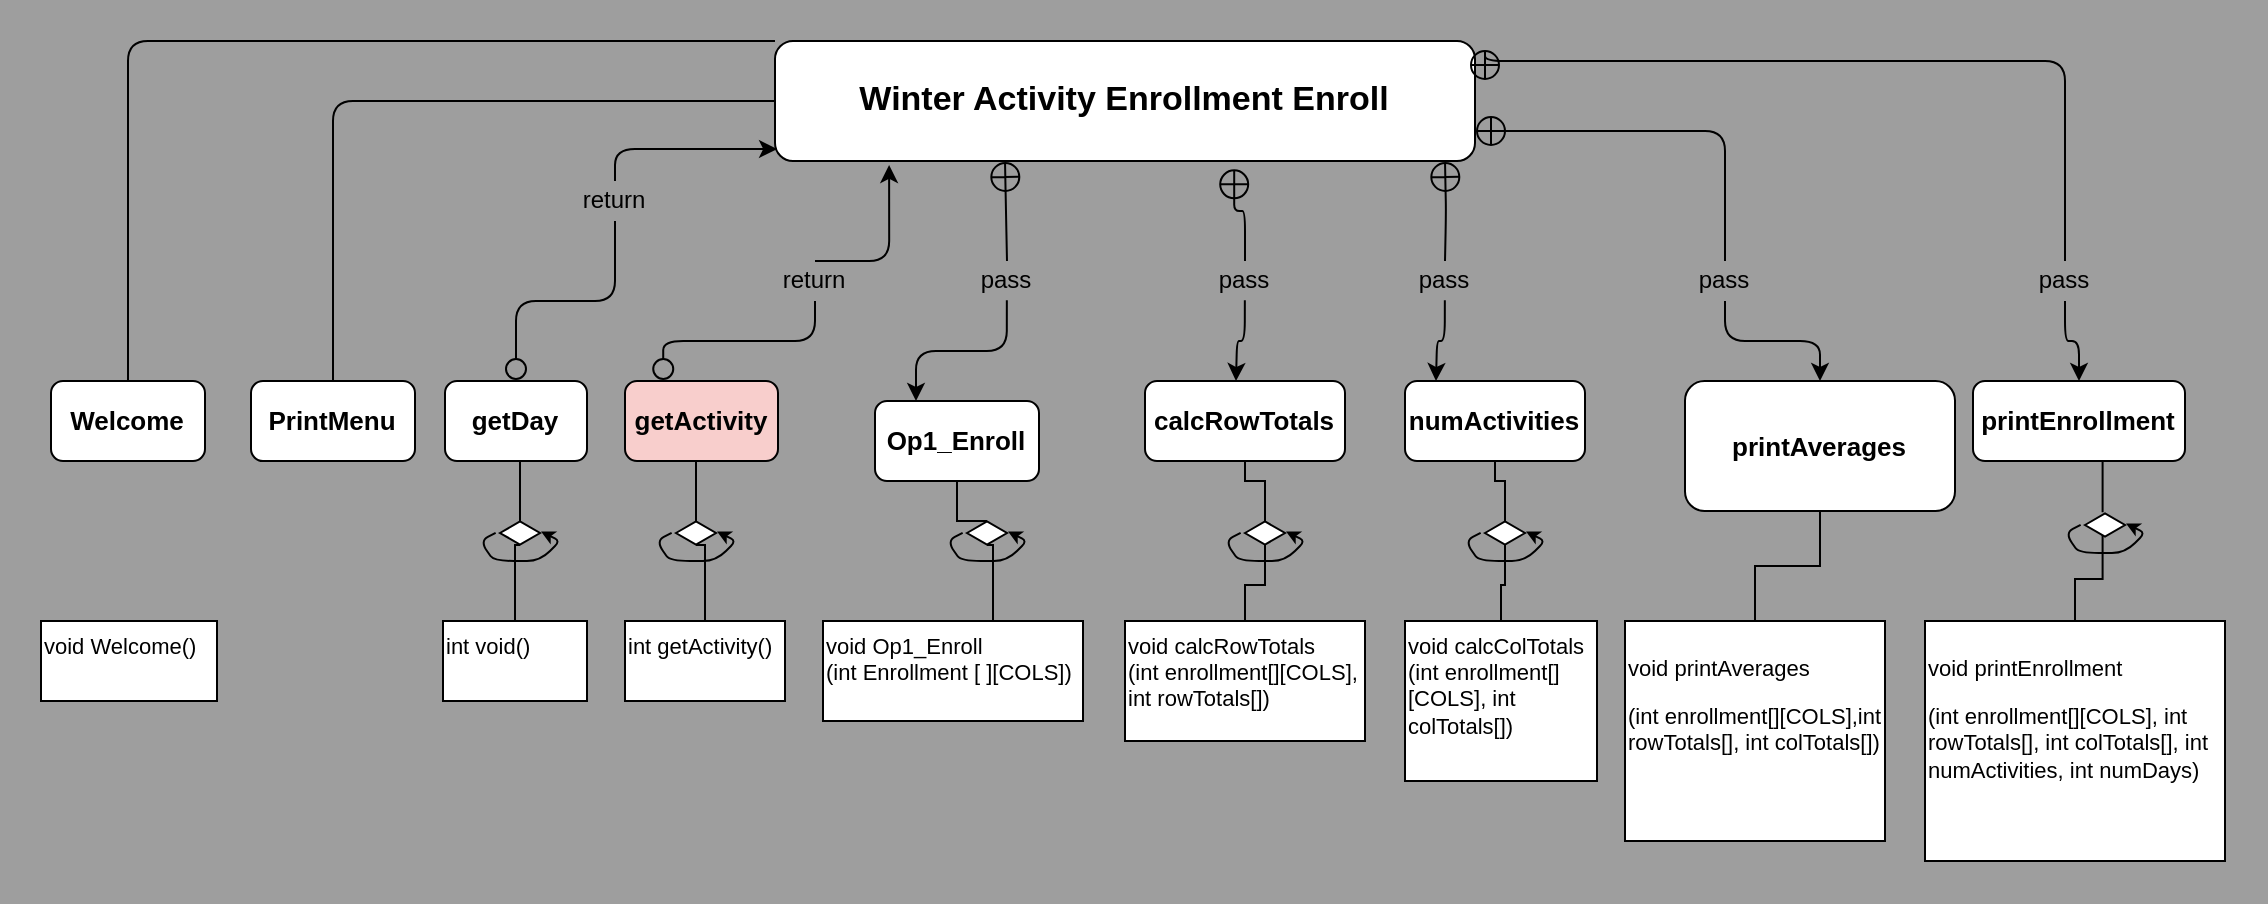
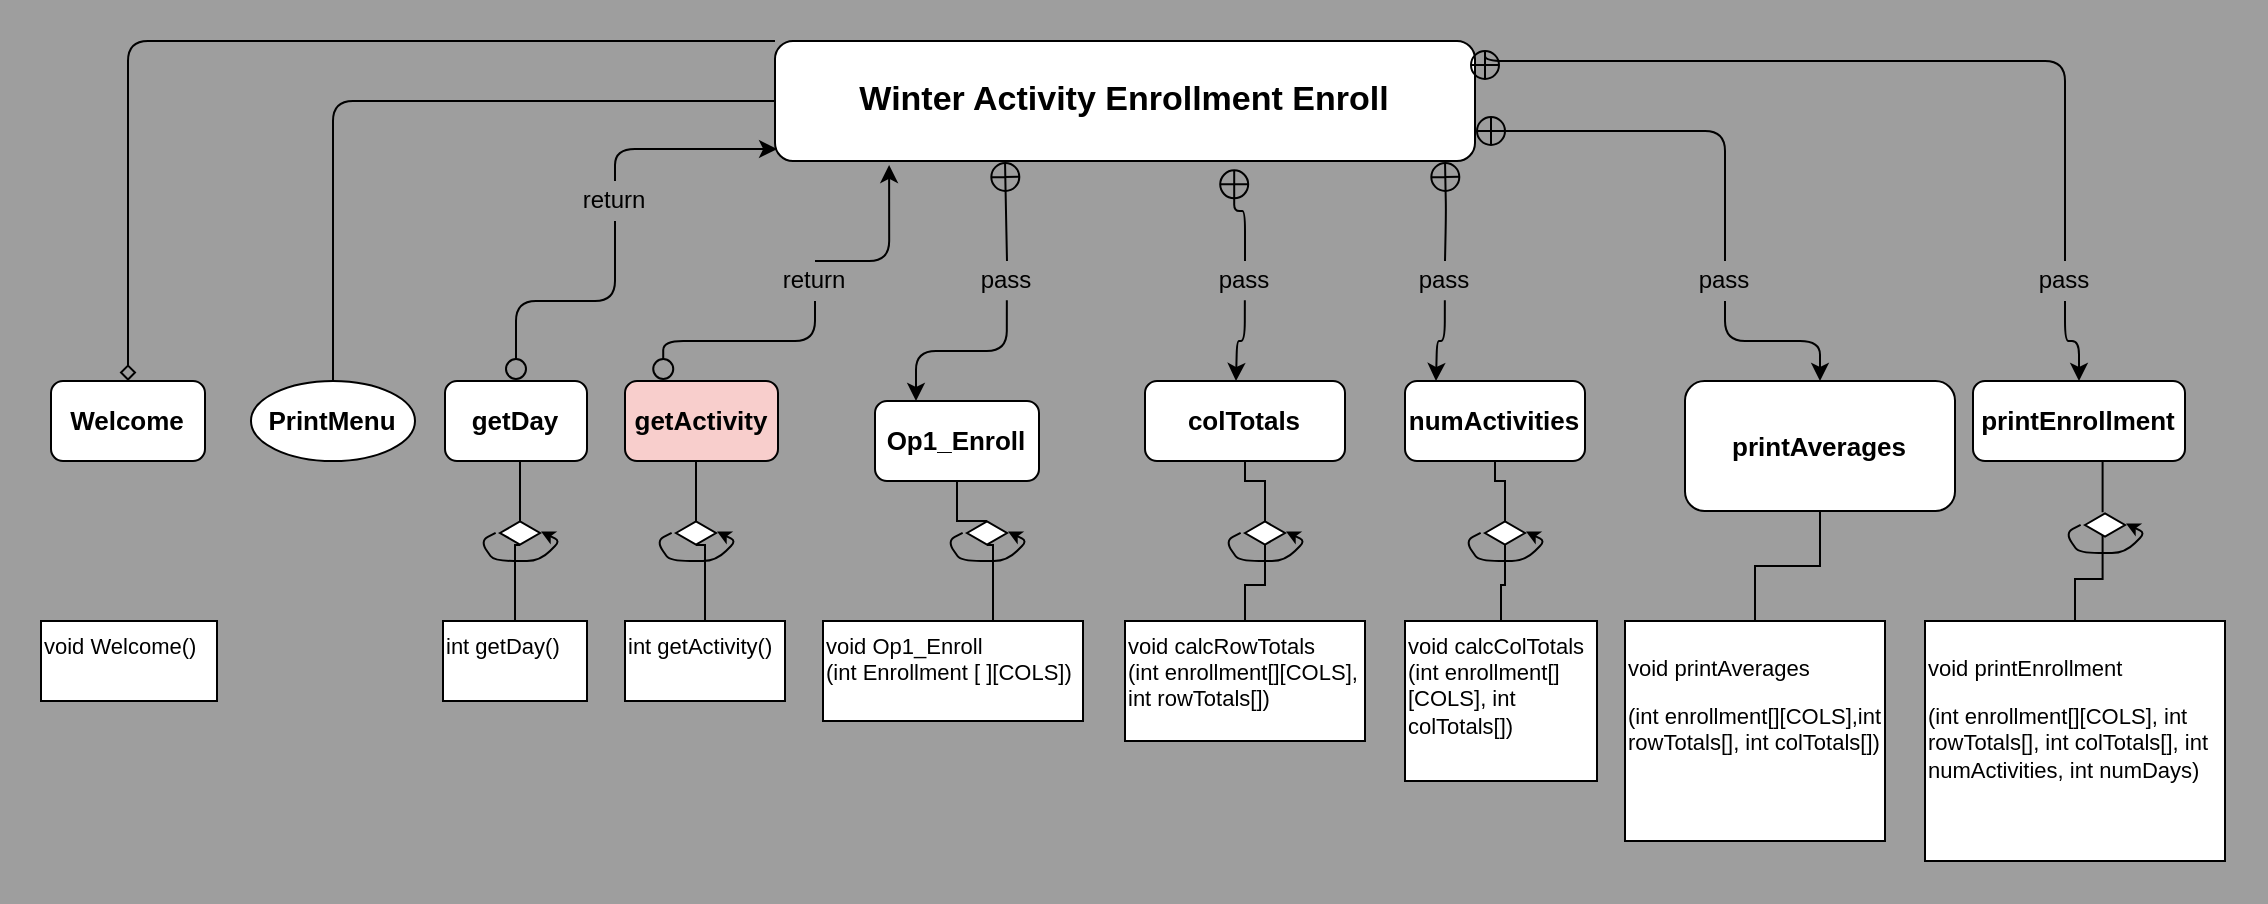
- <mxCell id="30" style="edgeStyle=orthogonalEdgeStyle;rounded=1;orthogonalLoop=1;jettySize=auto;html=1;fontSize=13;fontColor=#000000;strokeColor=#000000;entryX=0.5;entryY=0;entryDx=0;entryDy=0;exitX=0;exitY=0;exitDx=0;exitDy=0;endArrow=none;endFill=0;" edge="1" parent="1" source="5" target="31"><mxGeometry relative="1" as="geometry"><mxPoint x="382" y="20" as="sourcePoint" /><mxPoint x="82" y="200" as="targetPoint" /><Array as="points"><mxPoint x="64" y="20" /></Array></mxGeometry></mxCell>
+ <mxCell id="30" style="edgeStyle=orthogonalEdgeStyle;rounded=1;orthogonalLoop=1;jettySize=auto;html=1;fontSize=13;fontColor=#000000;strokeColor=#000000;entryX=0.5;entryY=0;entryDx=0;entryDy=0;exitX=0;exitY=0;exitDx=0;exitDy=0;endArrow=diamond;endFill=0;" edge="1" parent="1" source="5" target="31"><mxGeometry relative="1" as="geometry"><mxPoint x="382" y="20" as="sourcePoint" /><mxPoint x="82" y="200" as="targetPoint" /><Array as="points"><mxPoint x="64" y="20" /></Array></mxGeometry></mxCell>
- <mxCell id="6" value="PrintMenu" style="rounded=1;whiteSpace=wrap;html=1;fillStyle=auto;strokeColor=#000000;fontColor=#000000;fillColor=#ffffff;fontSize=13;fontStyle=1" parent="1" vertex="1"><mxGeometry x="125" y="190" width="82" height="40" as="geometry" /></mxCell>
+ <mxCell id="6" value="PrintMenu" style="ellipse;whiteSpace=wrap;html=1;fillStyle=auto;strokeColor=#000000;fontColor=#000000;fillColor=#ffffff;fontSize=13;fontStyle=1;" parent="1" vertex="1"><mxGeometry x="125" y="190" width="82" height="40" as="geometry" /></mxCell>
- <mxCell id="13" value="calcRowTotals" style="rounded=1;whiteSpace=wrap;html=1;fillStyle=auto;strokeColor=#000000;fontColor=#000000;fillColor=#ffffff;fontSize=13;fontStyle=1" parent="1" vertex="1"><mxGeometry x="572" y="190" width="100" height="40" as="geometry" /></mxCell>
+ <mxCell id="13" value="colTotals" style="rounded=1;whiteSpace=wrap;html=1;fillStyle=auto;strokeColor=#000000;fontColor=#000000;fillColor=#ffffff;fontSize=13;fontStyle=1" parent="1" vertex="1"><mxGeometry x="572" y="190" width="100" height="40" as="geometry" /></mxCell>
- <mxCell id="35" value="int void()" style="rounded=0;whiteSpace=wrap;html=1;fillStyle=auto;strokeColor=#000000;fontSize=11;fontColor=#000000;fillColor=#ffffff;verticalAlign=top;align=left;" vertex="1" parent="1"><mxGeometry x="221" y="310" width="72" height="40" as="geometry" /></mxCell>
+ <mxCell id="35" value="int getDay()" style="rounded=0;whiteSpace=wrap;html=1;fillStyle=auto;strokeColor=#000000;fontSize=11;fontColor=#000000;fillColor=#ffffff;verticalAlign=top;align=left;" vertex="1" parent="1"><mxGeometry x="221" y="310" width="72" height="40" as="geometry" /></mxCell>
